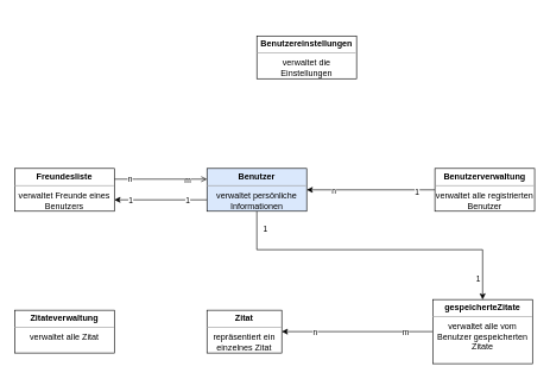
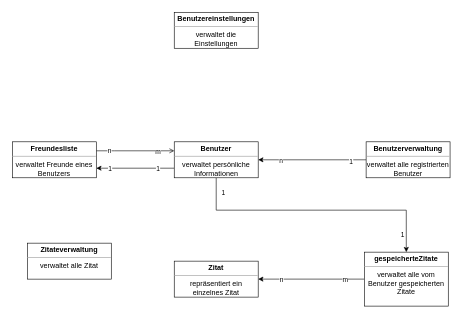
- <mxCell id="22" value="&lt;p style=&quot;margin:0px;margin-top:4px;text-align:center;&quot;&gt;&lt;b&gt;Benutzereinstellungen&lt;/b&gt;&lt;/p&gt;&lt;hr size=&quot;1&quot;&gt;&lt;div style=&quot;text-align: center; height: 2px;&quot;&gt;verwaltet die Einstellungen&lt;/div&gt;" style="verticalAlign=top;align=left;overflow=fill;fontSize=12;fontFamily=Helvetica;html=1;whiteSpace=wrap;" vertex="1" parent="1"><mxGeometry x="360" y="50" width="140" height="60" as="geometry" /></mxCell>
+ <mxCell id="22" value="&lt;p style=&quot;margin:0px;margin-top:4px;text-align:center;&quot;&gt;&lt;b&gt;Benutzereinstellungen&lt;/b&gt;&lt;/p&gt;&lt;hr size=&quot;1&quot;&gt;&lt;div style=&quot;text-align: center; height: 2px;&quot;&gt;verwaltet die Einstellungen&lt;/div&gt;" style="verticalAlign=top;align=left;overflow=fill;fontSize=12;fontFamily=Helvetica;html=1;whiteSpace=wrap;" vertex="1" parent="1"><mxGeometry x="290" y="20" width="140" height="60" as="geometry" /></mxCell>
- <mxCell id="8" value="&lt;p style=&quot;margin:0px;margin-top:4px;text-align:center;&quot;&gt;&lt;b&gt;Benutzer&lt;/b&gt;&lt;/p&gt;&lt;hr size=&quot;1&quot;&gt;&lt;div style=&quot;text-align: center; height: 2px;&quot;&gt;verwaltet persönliche Informationen&lt;/div&gt;" style="verticalAlign=top;align=left;overflow=fill;fontSize=12;fontFamily=Helvetica;html=1;whiteSpace=wrap;fillColor=#dae8fc;" vertex="1" parent="1"><mxGeometry x="290" y="236" width="140" height="60" as="geometry" /></mxCell>
+ <mxCell id="8" value="&lt;p style=&quot;margin:0px;margin-top:4px;text-align:center;&quot;&gt;&lt;b&gt;Benutzer&lt;/b&gt;&lt;/p&gt;&lt;hr size=&quot;1&quot;&gt;&lt;div style=&quot;text-align: center; height: 2px;&quot;&gt;verwaltet persönliche Informationen&lt;/div&gt;" style="verticalAlign=top;align=left;overflow=fill;fontSize=12;fontFamily=Helvetica;html=1;whiteSpace=wrap;" vertex="1" parent="1"><mxGeometry x="290" y="236" width="140" height="60" as="geometry" /></mxCell>
- <mxCell id="23" value="&lt;p style=&quot;margin:0px;margin-top:4px;text-align:center;&quot;&gt;&lt;b&gt;Zitateverwaltung&lt;/b&gt;&lt;/p&gt;&lt;hr size=&quot;1&quot;&gt;&lt;div style=&quot;text-align: center; height: 2px;&quot;&gt;verwaltet alle Zitat&lt;/div&gt;" style="verticalAlign=top;align=left;overflow=fill;fontSize=12;fontFamily=Helvetica;html=1;whiteSpace=wrap;" vertex="1" parent="1"><mxGeometry x="20" y="435" width="140" height="60" as="geometry" /></mxCell>
+ <mxCell id="23" value="&lt;p style=&quot;margin:0px;margin-top:4px;text-align:center;&quot;&gt;&lt;b&gt;Zitateverwaltung&lt;/b&gt;&lt;/p&gt;&lt;hr size=&quot;1&quot;&gt;&lt;div style=&quot;text-align: center; height: 2px;&quot;&gt;verwaltet alle Zitat&lt;/div&gt;" style="verticalAlign=top;align=left;overflow=fill;fontSize=12;fontFamily=Helvetica;html=1;whiteSpace=wrap;" vertex="1" parent="1"><mxGeometry x="45" y="405" width="140" height="60" as="geometry" /></mxCell>
- <mxCell id="9" value="&lt;p style=&quot;margin:0px;margin-top:4px;text-align:center;&quot;&gt;&lt;b&gt;Zitat&lt;/b&gt;&lt;/p&gt;&lt;hr size=&quot;1&quot;&gt;&lt;div style=&quot;text-align: center; height: 2px;&quot;&gt;repräsentiert ein einzelnes Zitat&lt;/div&gt;" style="verticalAlign=top;align=left;overflow=fill;fontSize=12;fontFamily=Helvetica;html=1;whiteSpace=wrap;" vertex="1" parent="1"><mxGeometry x="290" y="435" width="105" height="60" as="geometry" /></mxCell>
+ <mxCell id="9" value="&lt;p style=&quot;margin:0px;margin-top:4px;text-align:center;&quot;&gt;&lt;b&gt;Zitat&lt;/b&gt;&lt;/p&gt;&lt;hr size=&quot;1&quot;&gt;&lt;div style=&quot;text-align: center; height: 2px;&quot;&gt;repräsentiert ein einzelnes Zitat&lt;/div&gt;" style="verticalAlign=top;align=left;overflow=fill;fontSize=12;fontFamily=Helvetica;html=1;whiteSpace=wrap;" vertex="1" parent="1"><mxGeometry x="290" y="435" width="140" height="60" as="geometry" /></mxCell>
